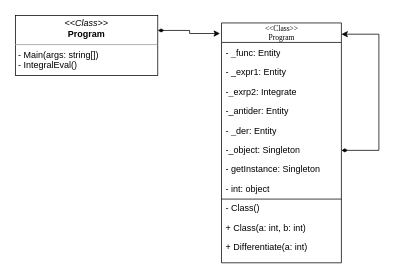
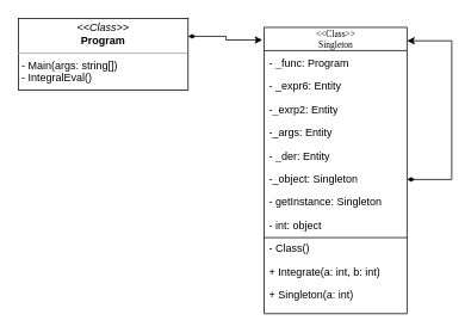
- <mxCell id="2" value="&amp;lt;&amp;lt;Class&amp;gt;&amp;gt;&lt;br&gt;Program" style="swimlane;html=1;fontStyle=0;childLayout=stackLayout;horizontal=1;startSize=26;fillColor=none;horizontalStack=0;resizeParent=1;resizeLast=0;collapsible=1;marginBottom=0;swimlaneFillColor=#ffffff;rounded=0;shadow=0;comic=0;labelBackgroundColor=none;strokeWidth=1;fontFamily=Verdana;fontSize=10;align=center;" vertex="1" parent="1"><mxGeometry x="295" y="30" width="160" height="320" as="geometry" /></mxCell>
+ <mxCell id="2" value="&amp;lt;&amp;lt;Class&amp;gt;&amp;gt;&lt;br&gt;Singleton" style="swimlane;html=1;fontStyle=0;childLayout=stackLayout;horizontal=1;startSize=26;fillColor=none;horizontalStack=0;resizeParent=1;resizeLast=0;collapsible=1;marginBottom=0;swimlaneFillColor=#ffffff;rounded=0;shadow=0;comic=0;labelBackgroundColor=none;strokeWidth=1;fontFamily=Verdana;fontSize=10;align=center;" vertex="1" parent="1"><mxGeometry x="295" y="30" width="160" height="320" as="geometry" /></mxCell>
- <mxCell id="3" value="- _func: Entity&lt;br&gt;" style="text;html=1;strokeColor=none;fillColor=none;align=left;verticalAlign=top;spacingLeft=4;spacingRight=4;whiteSpace=wrap;overflow=hidden;rotatable=0;points=[[0,0.5],[1,0.5]];portConstraint=eastwest;" vertex="1" parent="2"><mxGeometry y="26" width="160" height="26" as="geometry" /></mxCell>
+ <mxCell id="3" value="- _func: Program&lt;br&gt;" style="text;html=1;strokeColor=none;fillColor=none;align=left;verticalAlign=top;spacingLeft=4;spacingRight=4;whiteSpace=wrap;overflow=hidden;rotatable=0;points=[[0,0.5],[1,0.5]];portConstraint=eastwest;" vertex="1" parent="2"><mxGeometry y="26" width="160" height="26" as="geometry" /></mxCell>
- <mxCell id="4" value="- _expr1: Entity&lt;br&gt;" style="text;html=1;strokeColor=none;fillColor=none;align=left;verticalAlign=top;spacingLeft=4;spacingRight=4;whiteSpace=wrap;overflow=hidden;rotatable=0;points=[[0,0.5],[1,0.5]];portConstraint=eastwest;" vertex="1" parent="2"><mxGeometry y="52" width="160" height="26" as="geometry" /></mxCell>
+ <mxCell id="4" value="- _expr6: Entity&lt;br&gt;" style="text;html=1;strokeColor=none;fillColor=none;align=left;verticalAlign=top;spacingLeft=4;spacingRight=4;whiteSpace=wrap;overflow=hidden;rotatable=0;points=[[0,0.5],[1,0.5]];portConstraint=eastwest;" vertex="1" parent="2"><mxGeometry y="52" width="160" height="26" as="geometry" /></mxCell>
- <mxCell id="5" value="-_exrp2: Integrate" style="text;html=1;strokeColor=none;fillColor=none;align=left;verticalAlign=top;spacingLeft=4;spacingRight=4;whiteSpace=wrap;overflow=hidden;rotatable=0;points=[[0,0.5],[1,0.5]];portConstraint=eastwest;" vertex="1" parent="2"><mxGeometry y="78" width="160" height="26" as="geometry" /></mxCell>
+ <mxCell id="5" value="-_exrp2: Entity" style="text;html=1;strokeColor=none;fillColor=none;align=left;verticalAlign=top;spacingLeft=4;spacingRight=4;whiteSpace=wrap;overflow=hidden;rotatable=0;points=[[0,0.5],[1,0.5]];portConstraint=eastwest;" vertex="1" parent="2"><mxGeometry y="78" width="160" height="26" as="geometry" /></mxCell>
- <mxCell id="6" value="-_antider: Entity" style="text;html=1;strokeColor=none;fillColor=none;align=left;verticalAlign=top;spacingLeft=4;spacingRight=4;whiteSpace=wrap;overflow=hidden;rotatable=0;points=[[0,0.5],[1,0.5]];portConstraint=eastwest;" vertex="1" parent="2"><mxGeometry y="104" width="160" height="26" as="geometry" /></mxCell>
+ <mxCell id="6" value="-_args: Entity" style="text;html=1;strokeColor=none;fillColor=none;align=left;verticalAlign=top;spacingLeft=4;spacingRight=4;whiteSpace=wrap;overflow=hidden;rotatable=0;points=[[0,0.5],[1,0.5]];portConstraint=eastwest;" vertex="1" parent="2"><mxGeometry y="104" width="160" height="26" as="geometry" /></mxCell>
- <mxCell id="13" value="+ Class(a: int, b: int)" style="text;html=1;strokeColor=none;fillColor=none;align=left;verticalAlign=top;spacingLeft=4;spacingRight=4;whiteSpace=wrap;overflow=hidden;rotatable=0;points=[[0,0.5],[1,0.5]];portConstraint=eastwest;" vertex="1" parent="2"><mxGeometry y="260" width="160" height="26" as="geometry" /></mxCell>
+ <mxCell id="13" value="+ Integrate(a: int, b: int)" style="text;html=1;strokeColor=none;fillColor=none;align=left;verticalAlign=top;spacingLeft=4;spacingRight=4;whiteSpace=wrap;overflow=hidden;rotatable=0;points=[[0,0.5],[1,0.5]];portConstraint=eastwest;" vertex="1" parent="2"><mxGeometry y="260" width="160" height="26" as="geometry" /></mxCell>
- <mxCell id="14" value="+ Differentiate(a: int)" style="text;html=1;strokeColor=none;fillColor=none;align=left;verticalAlign=top;spacingLeft=4;spacingRight=4;whiteSpace=wrap;overflow=hidden;rotatable=0;points=[[0,0.5],[1,0.5]];portConstraint=eastwest;" vertex="1" parent="2"><mxGeometry y="286" width="160" height="26" as="geometry" /></mxCell>
+ <mxCell id="14" value="+ Singleton(a: int)" style="text;html=1;strokeColor=none;fillColor=none;align=left;verticalAlign=top;spacingLeft=4;spacingRight=4;whiteSpace=wrap;overflow=hidden;rotatable=0;points=[[0,0.5],[1,0.5]];portConstraint=eastwest;" vertex="1" parent="2"><mxGeometry y="286" width="160" height="26" as="geometry" /></mxCell>
